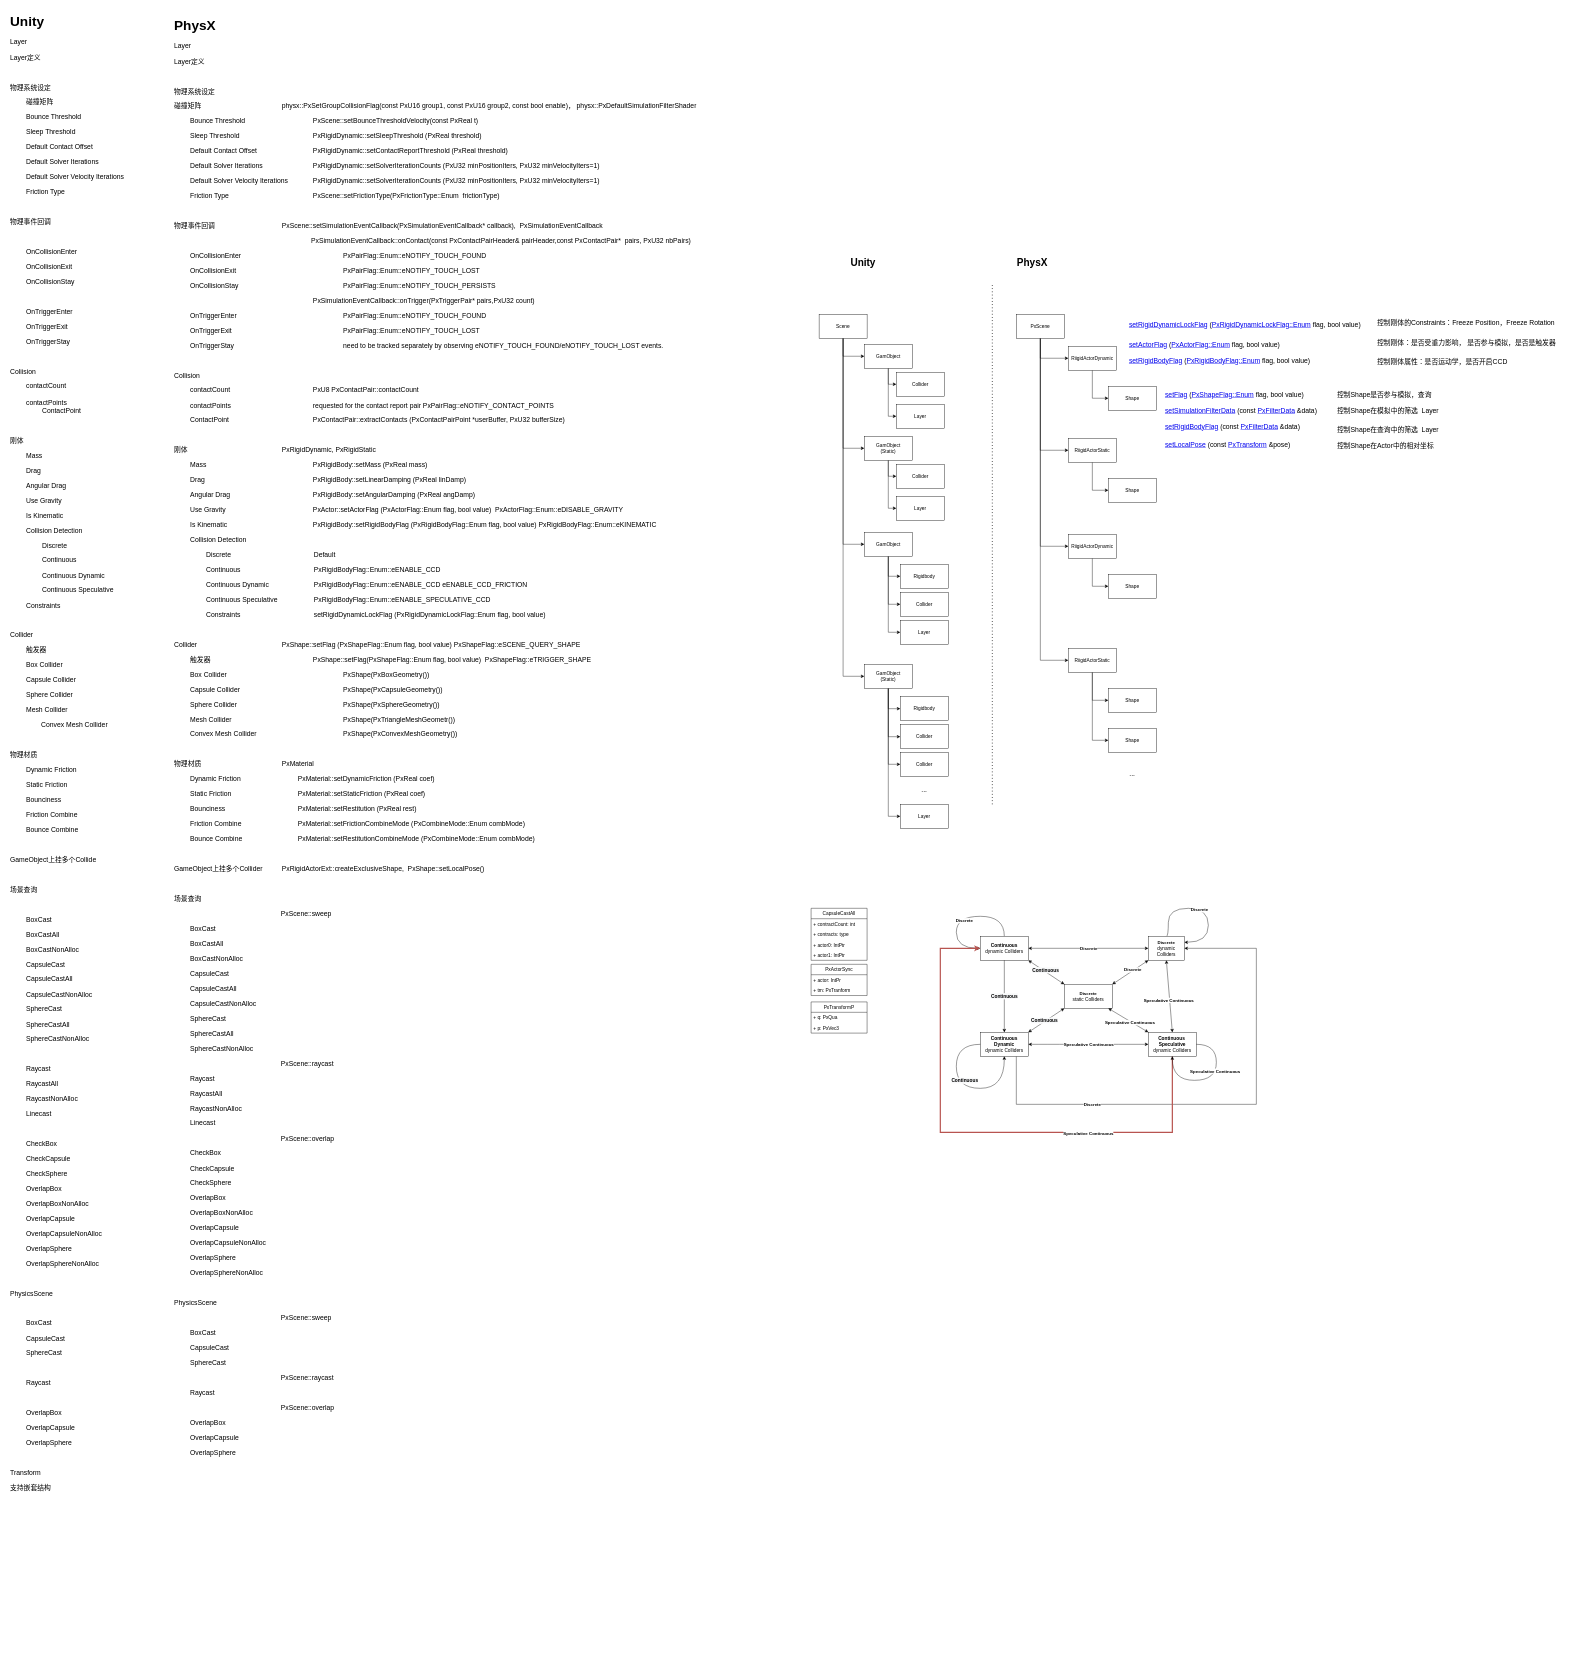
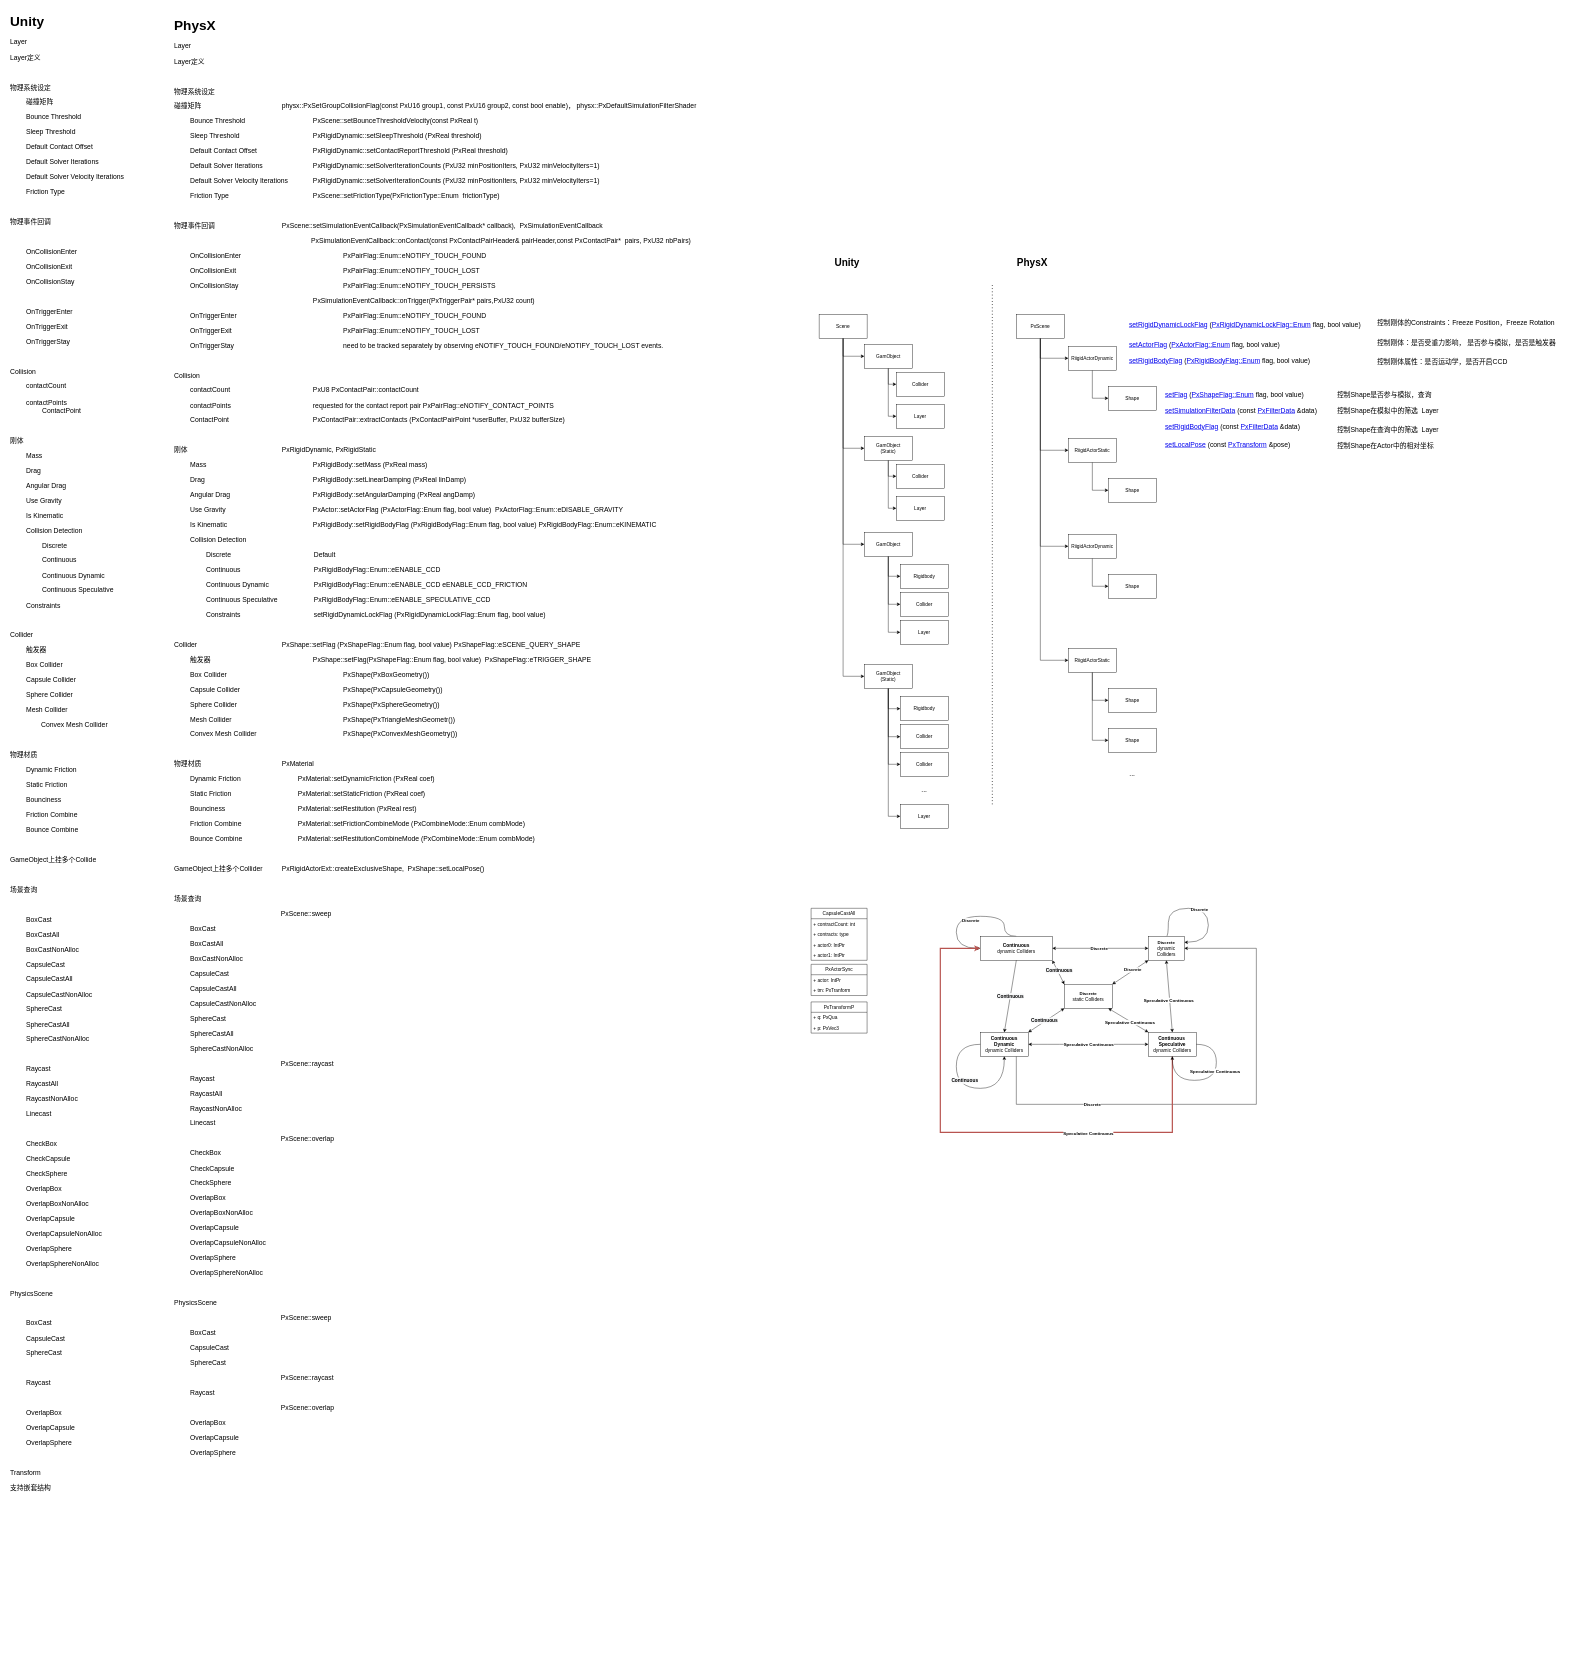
- <mxCell id="8" value="Unity" style="text;html=1;strokeColor=none;fillColor=none;align=center;verticalAlign=middle;whiteSpace=wrap;rounded=0;fontSize=25;fontStyle=1" parent="1" vertex="1"><mxGeometry x="2107" y="630" width="100" height="50" as="geometry" /></mxCell>
+ <mxCell id="8" value="Unity" style="text;html=1;strokeColor=none;fillColor=none;align=center;verticalAlign=middle;whiteSpace=wrap;rounded=0;fontSize=25;fontStyle=1" parent="1" vertex="1"><mxGeometry x="2067" y="630" width="100" height="50" as="geometry" /></mxCell>
- <mxCell id="90" value="&lt;strong&gt;Continuous&lt;br&gt;&lt;/strong&gt;dynamic Colliders&lt;strong&gt;&lt;br&gt;&lt;/strong&gt;" style="rounded=0;whiteSpace=wrap;html=1;align=center;" vertex="1" parent="1"><mxGeometry x="2450" y="2339.97" width="120" height="60" as="geometry" /></mxCell>
+ <mxCell id="90" value="&lt;strong&gt;Continuous&lt;br&gt;&lt;/strong&gt;dynamic Colliders&lt;strong&gt;&lt;br&gt;&lt;/strong&gt;" style="rounded=0;whiteSpace=wrap;html=1;align=center;" vertex="1" parent="1"><mxGeometry x="2450" y="2339.97" width="180" height="60" as="geometry" /></mxCell>
